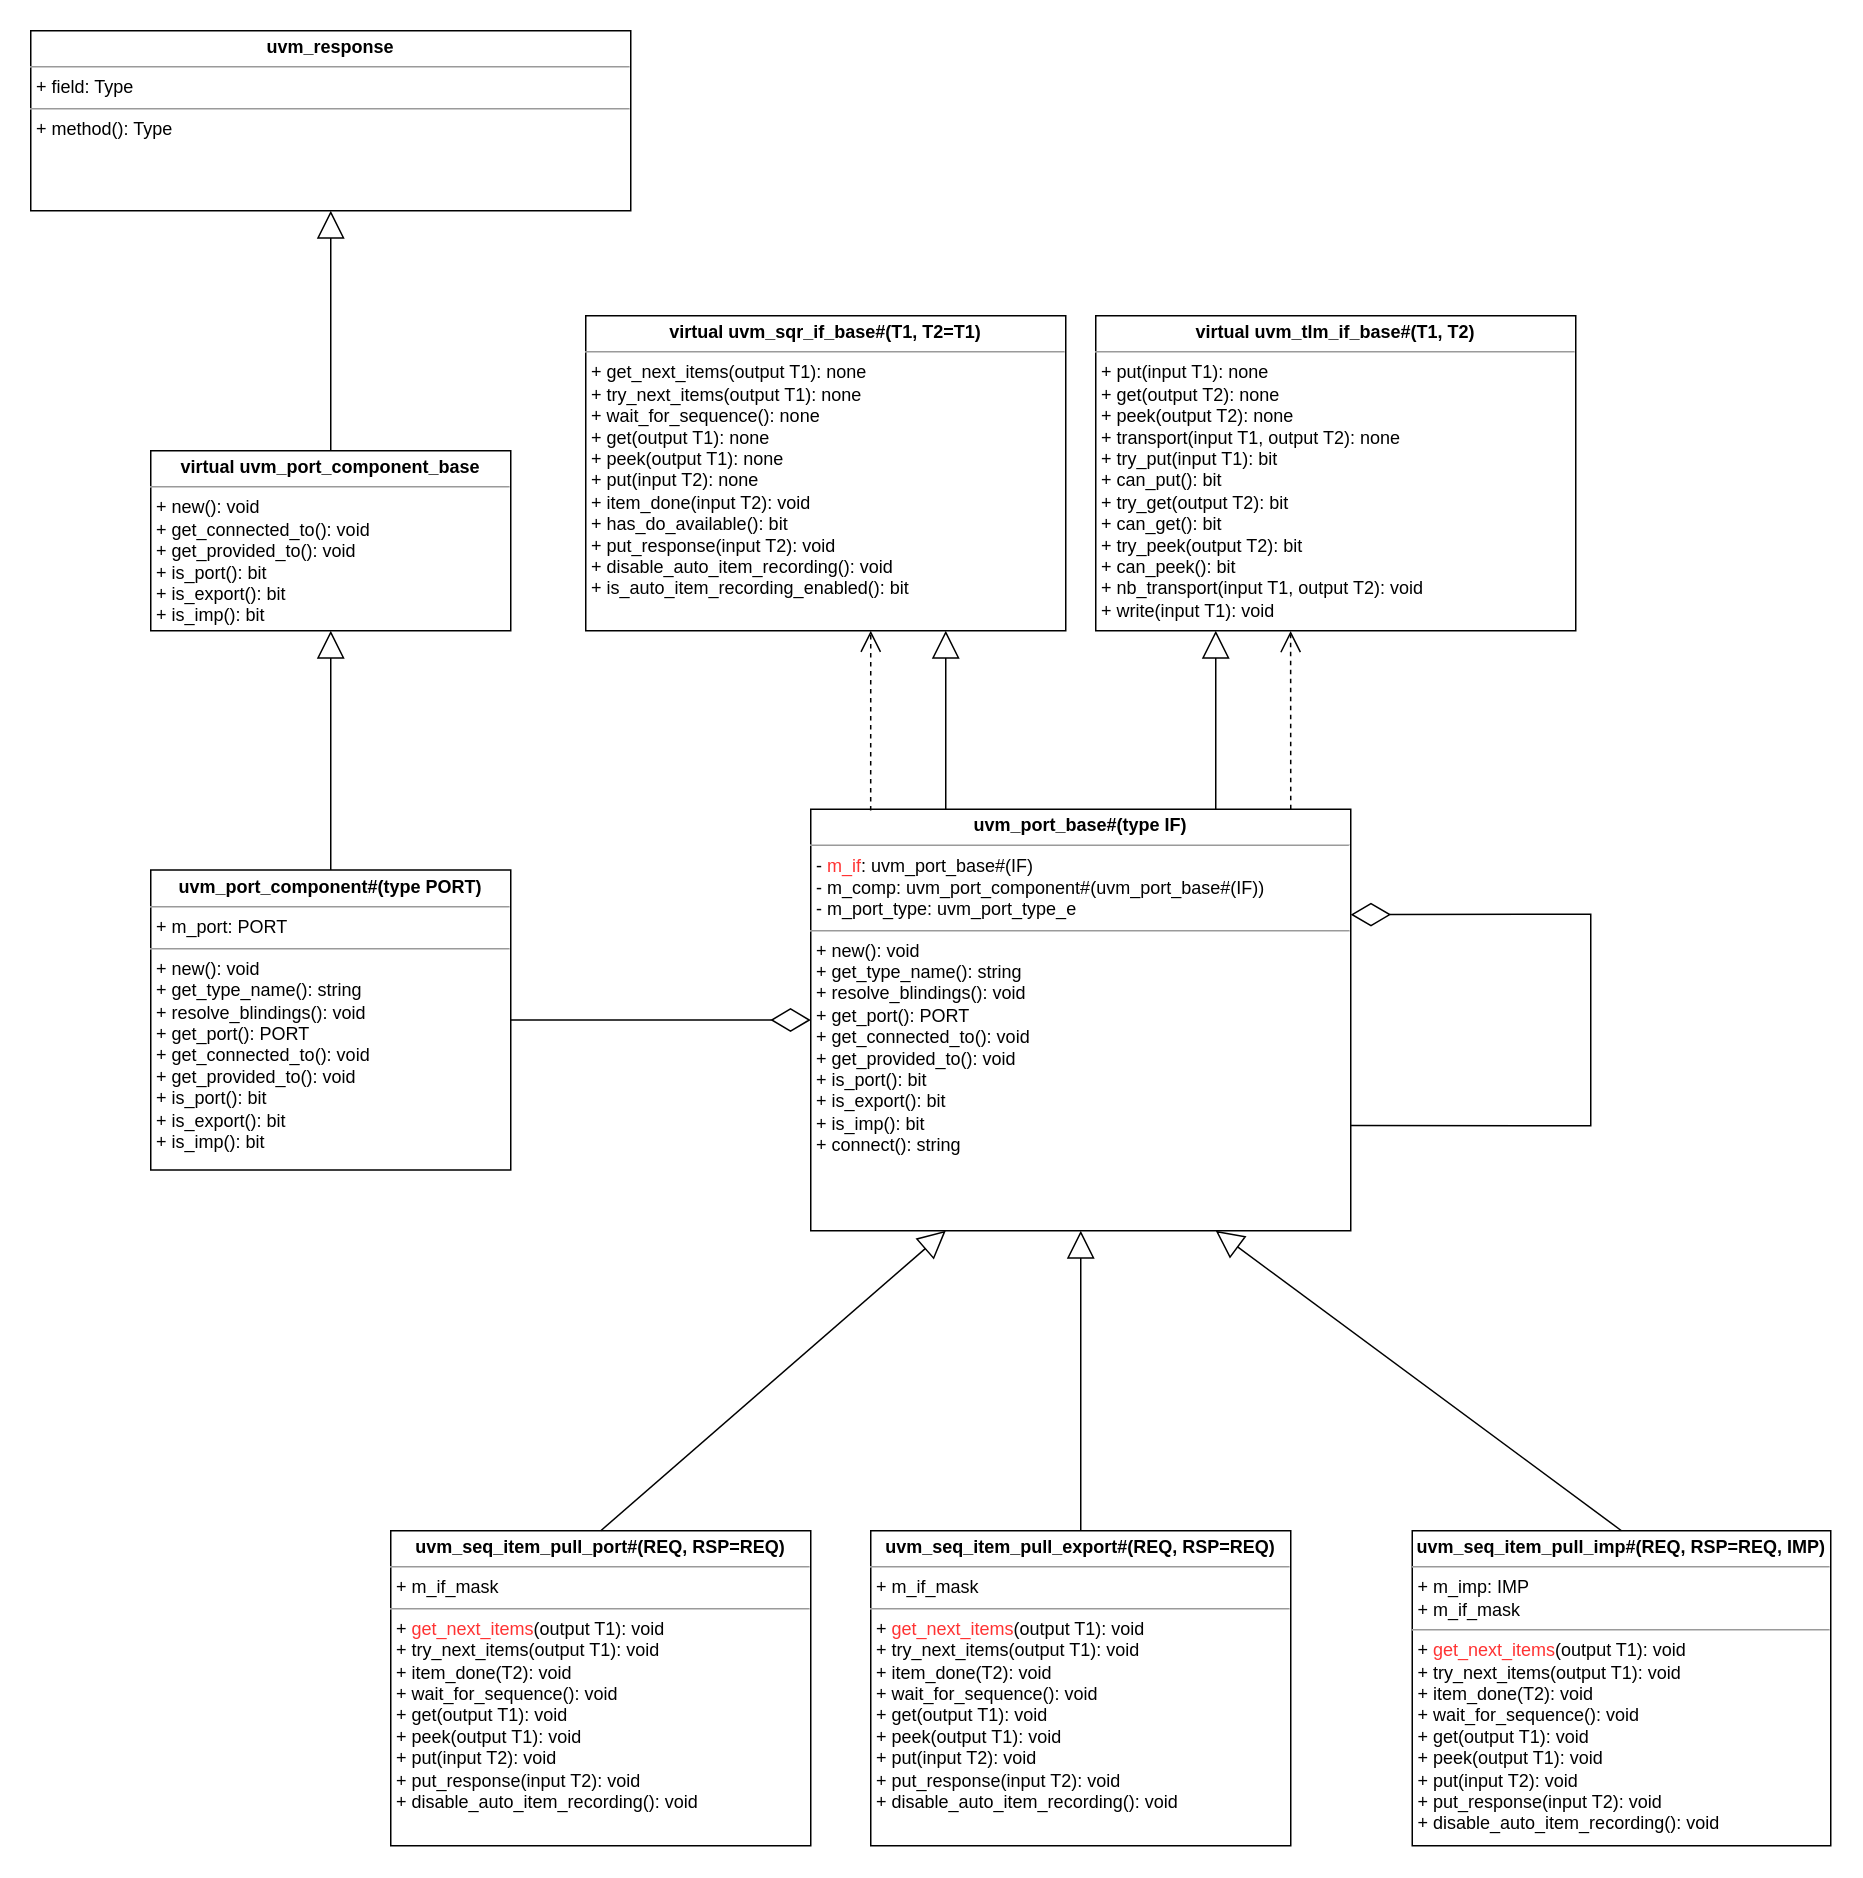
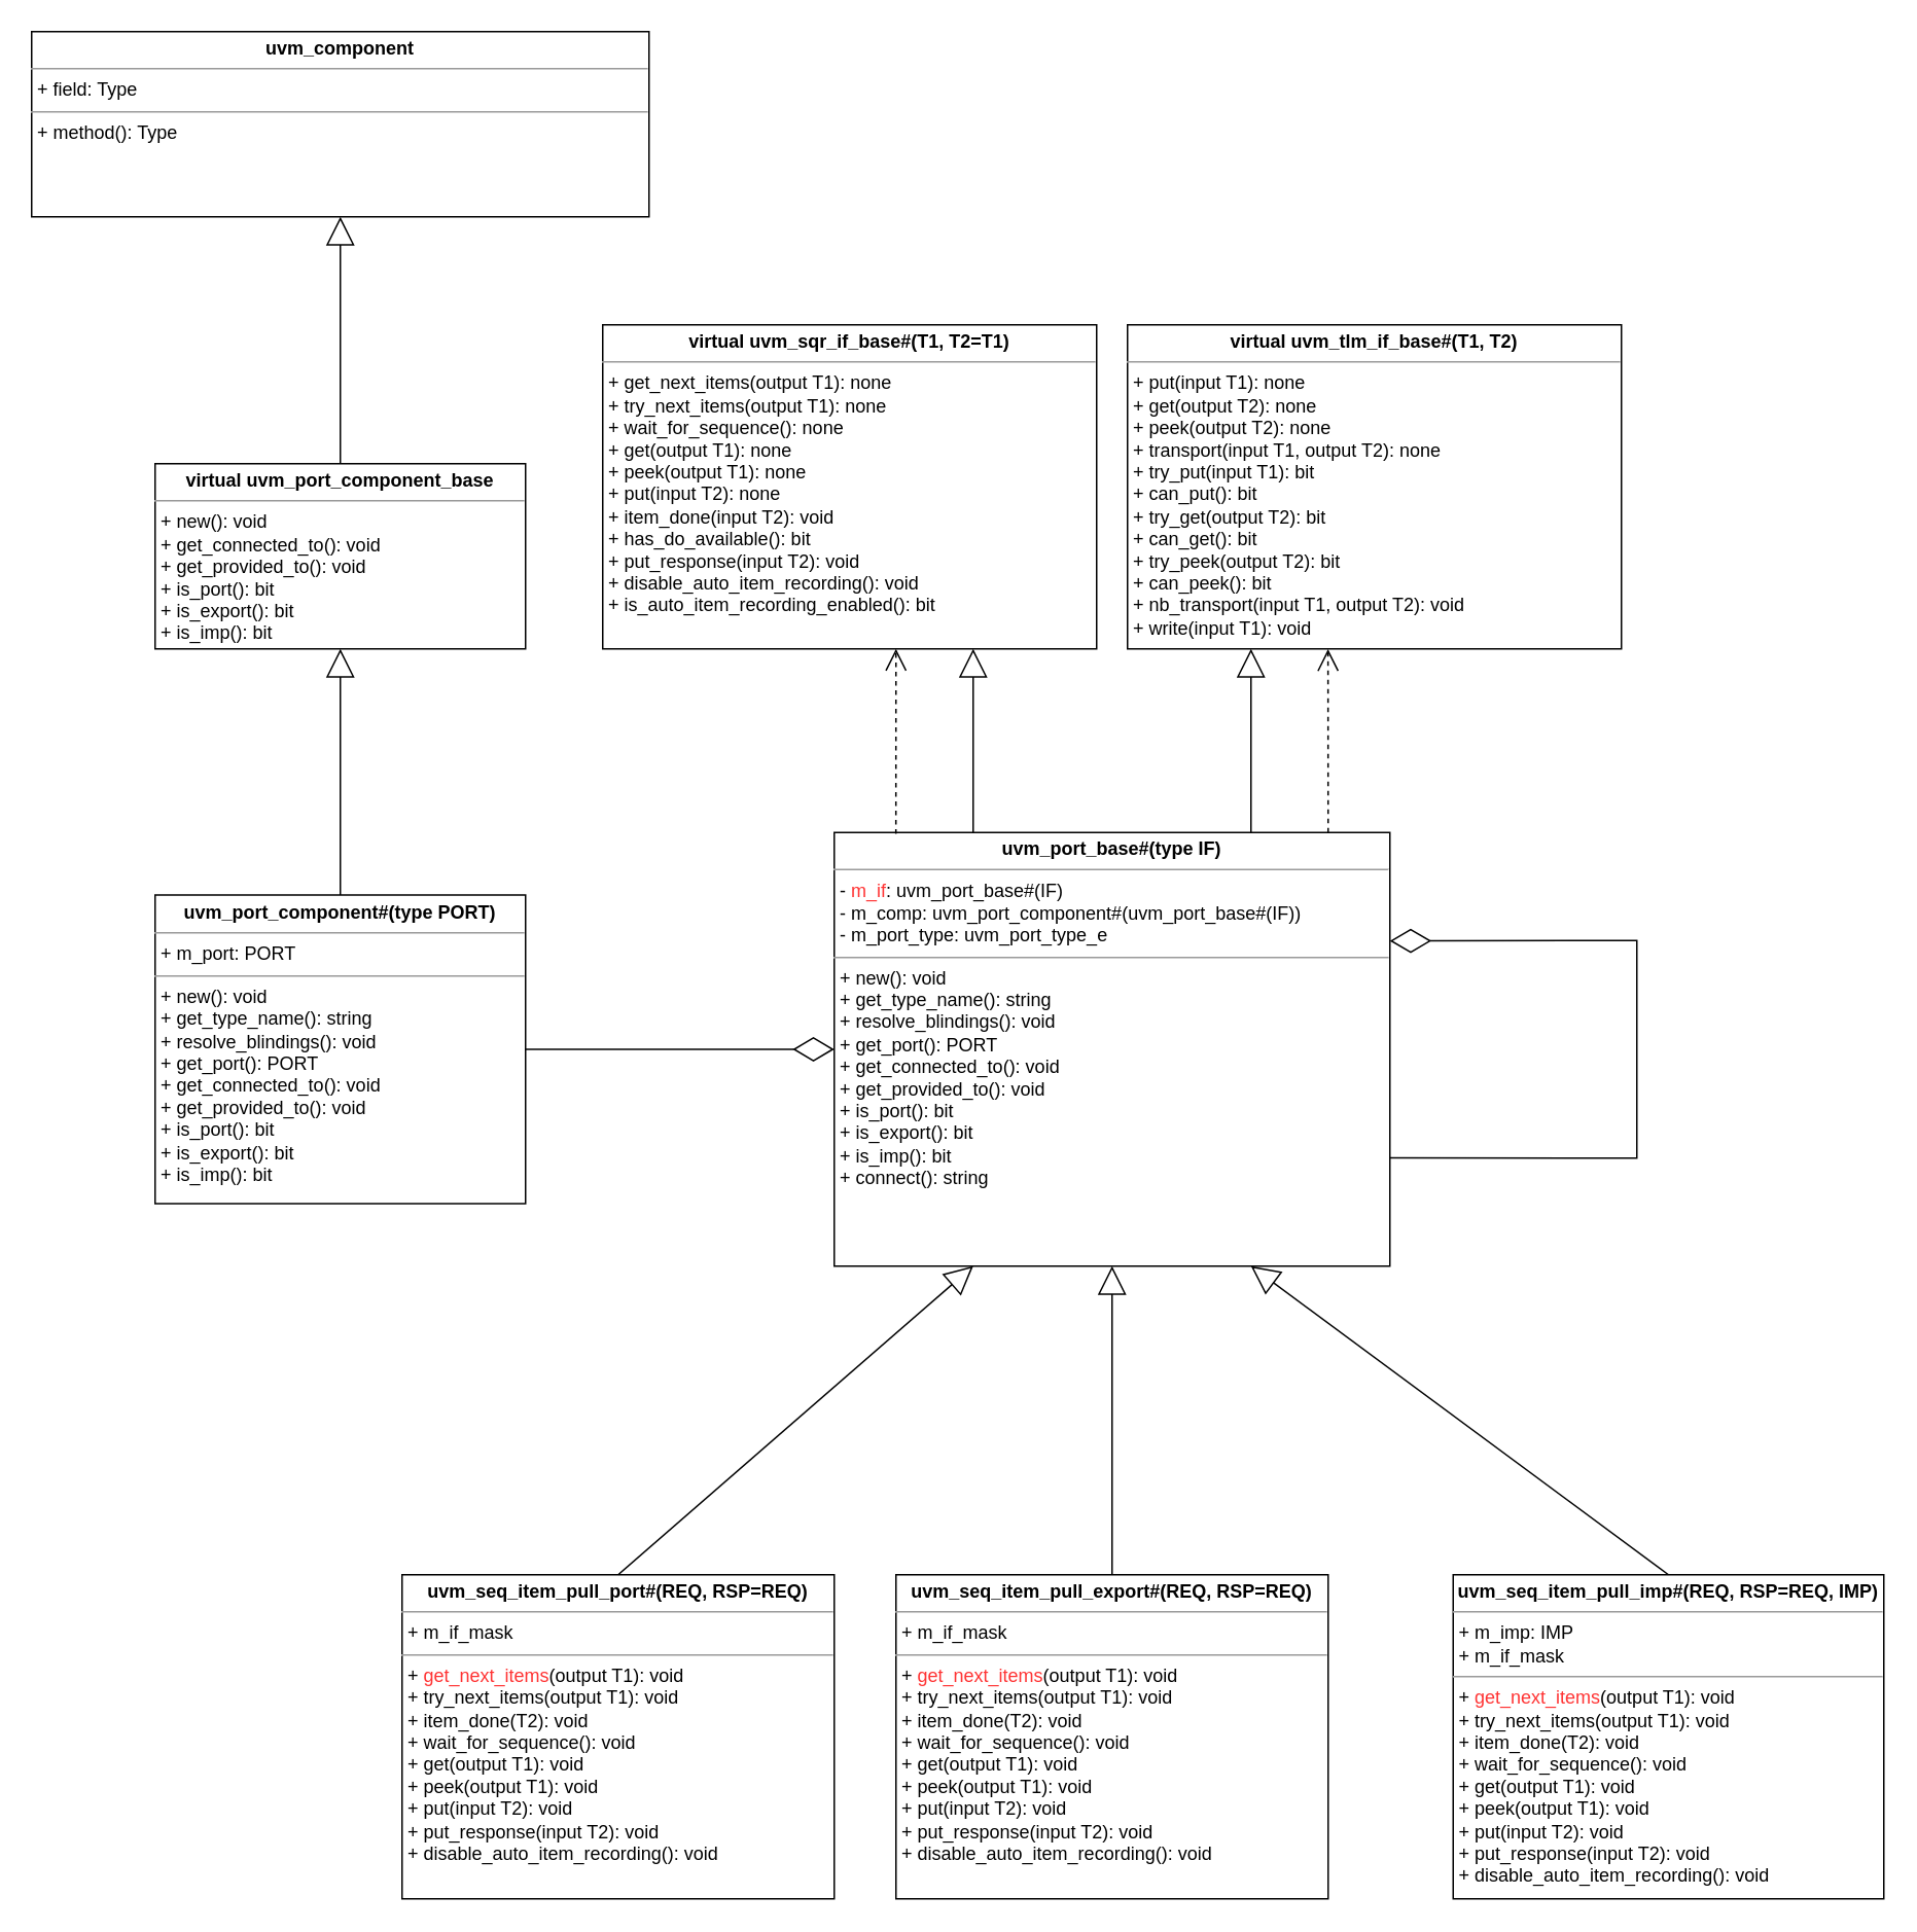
- <mxCell id="2" value="&lt;p style=&quot;margin: 0px ; margin-top: 4px ; text-align: center&quot;&gt;&lt;b&gt;uvm_response&lt;/b&gt;&lt;/p&gt;&lt;hr size=&quot;1&quot;&gt;&lt;p style=&quot;margin: 0px ; margin-left: 4px&quot;&gt;+ field: Type&lt;/p&gt;&lt;hr size=&quot;1&quot;&gt;&lt;p style=&quot;margin: 0px ; margin-left: 4px&quot;&gt;+ method(): Type&lt;/p&gt;" style="verticalAlign=top;align=left;overflow=fill;fontSize=12;fontFamily=Helvetica;html=1;" parent="1" vertex="1"><mxGeometry x="20" width="400" height="120" as="geometry" y="20" /></mxCell>
+ <mxCell id="2" value="&lt;p style=&quot;margin: 0px ; margin-top: 4px ; text-align: center&quot;&gt;&lt;b&gt;uvm_component&lt;/b&gt;&lt;/p&gt;&lt;hr size=&quot;1&quot;&gt;&lt;p style=&quot;margin: 0px ; margin-left: 4px&quot;&gt;+ field: Type&lt;/p&gt;&lt;hr size=&quot;1&quot;&gt;&lt;p style=&quot;margin: 0px ; margin-left: 4px&quot;&gt;+ method(): Type&lt;/p&gt;" style="verticalAlign=top;align=left;overflow=fill;fontSize=12;fontFamily=Helvetica;html=1;" parent="1" vertex="1"><mxGeometry x="20" width="400" height="120" as="geometry" y="20" /></mxCell>
